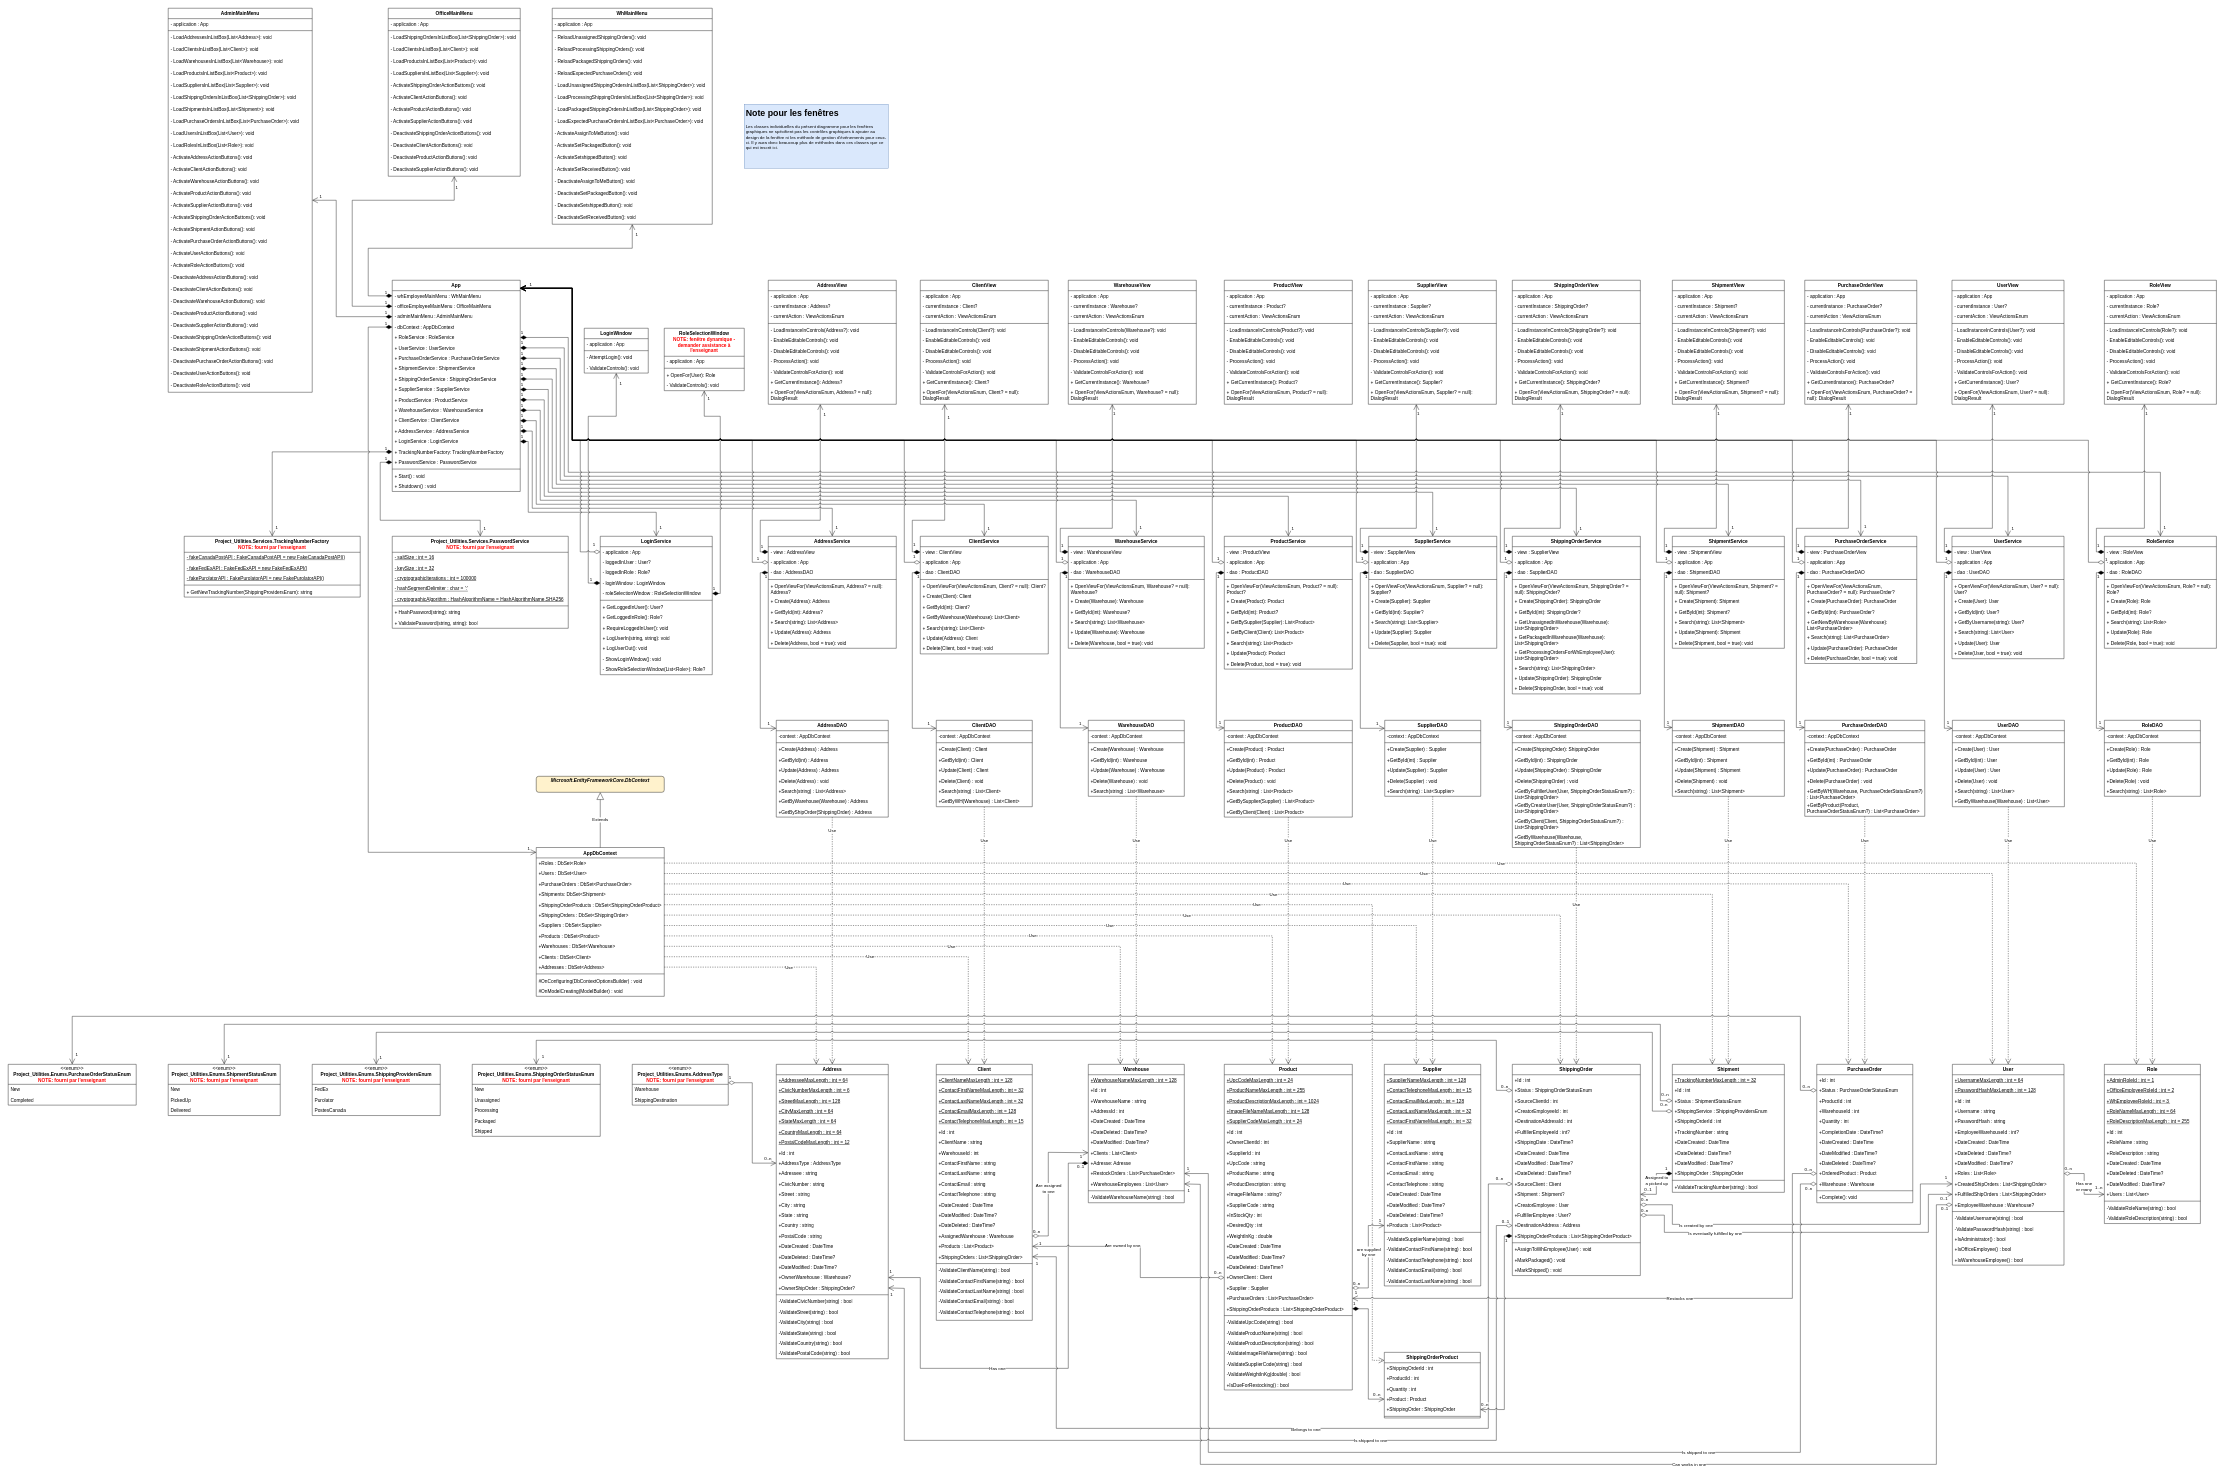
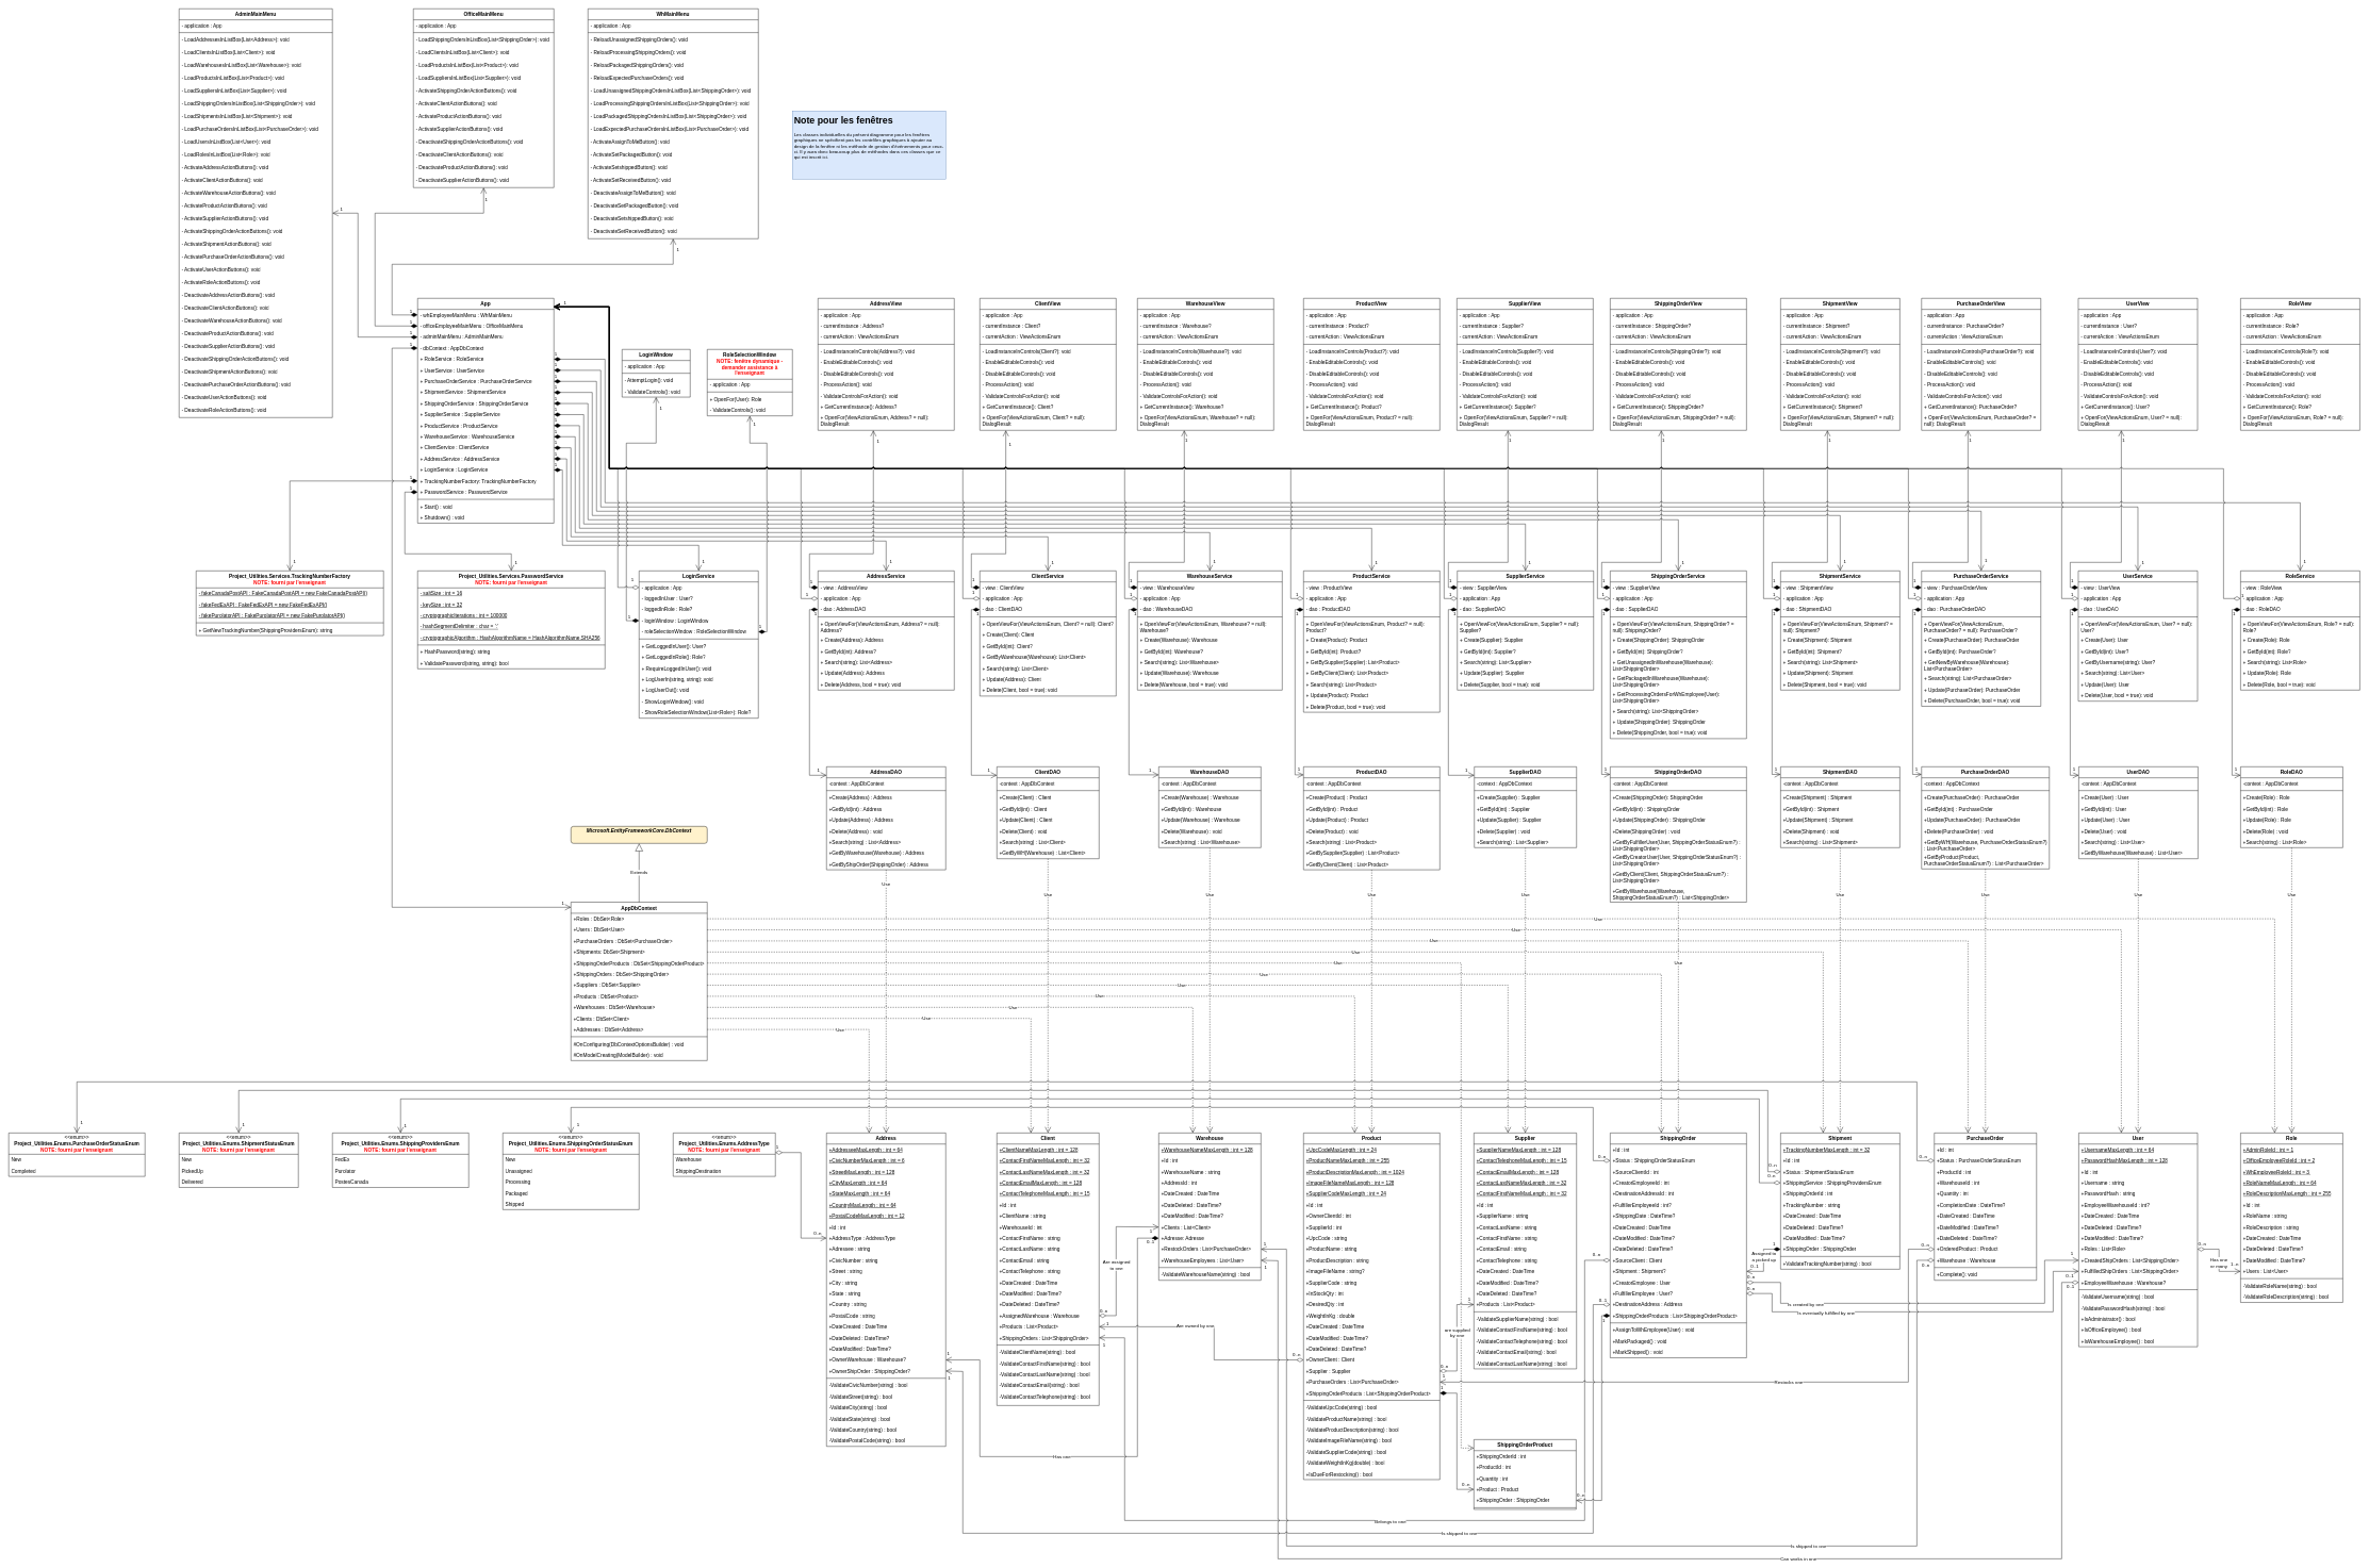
- <mxCell id="722" value="1" style="endArrow=open;html=1;endSize=12;startArrow=diamondThin;startSize=14;startFill=1;edgeStyle=orthogonalEdgeStyle;align=left;verticalAlign=bottom;rounded=0;exitX=0;exitY=0.5;exitDx=0;exitDy=0;jumpStyle=arc;" parent="1" source="646" target="692" edge="1"><mxGeometry x="-0.898" relative="1" as="geometry"><mxPoint x="5240" y="1379" as="sourcePoint" /><mxPoint x="5400" y="1010" as="targetPoint" /><Array as="points"><mxPoint x="5240" y="1379" /><mxPoint x="5240" y="1320" /><mxPoint x="5360" y="1320" /></Array><mxPoint as="offset" /></mxGeometry></mxCell>
- <mxCell id="723" value="1" style="edgeLabel;html=1;align=center;verticalAlign=middle;resizable=0;points=[];" parent="722" vertex="1" connectable="0"><mxGeometry x="0.912" y="-4" relative="1" as="geometry"><mxPoint as="offset" /></mxGeometry></mxCell>
